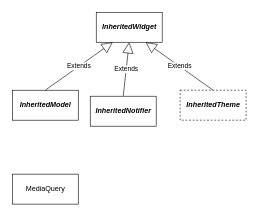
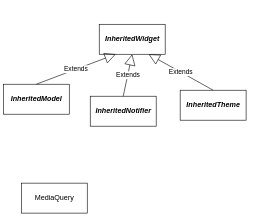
- <mxCell id="2" value="&lt;i&gt;&lt;b&gt;InheritedWidget&lt;/b&gt;&lt;/i&gt;" style="html=1;" parent="1" vertex="1"><mxGeometry x="160" y="20" width="110" height="50" as="geometry" /></mxCell>
+ <mxCell id="2" value="&lt;i&gt;&lt;b&gt;InheritedWidget&lt;/b&gt;&lt;/i&gt;" style="html=1;" parent="1" vertex="1"><mxGeometry x="165" y="40" width="110" height="50" as="geometry" /></mxCell>
- <mxCell id="3" value="&lt;i&gt;&lt;b&gt;InheritedModel&lt;/b&gt;&lt;/i&gt;" style="html=1;" vertex="1" parent="1"><mxGeometry x="20" y="150" width="110" height="50" as="geometry" /></mxCell>
+ <mxCell id="3" value="&lt;i&gt;&lt;b&gt;InheritedModel&lt;/b&gt;&lt;/i&gt;" style="html=1;" vertex="1" parent="1"><mxGeometry x="5" y="140" width="110" height="50" as="geometry" /></mxCell>
- <mxCell id="8" value="&lt;b&gt;&lt;i&gt;InheritedTheme&lt;/i&gt;&lt;/b&gt;" style="html=1;dashed=1;" vertex="1" parent="1"><mxGeometry x="300" y="150" width="110" height="50" as="geometry" /></mxCell>
+ <mxCell id="8" value="&lt;b&gt;&lt;i&gt;InheritedTheme&lt;/i&gt;&lt;/b&gt;" style="html=1;" vertex="1" parent="1"><mxGeometry x="300" y="150" width="110" height="50" as="geometry" /></mxCell>
- <mxCell id="5" value="MediaQuery" style="html=1;" vertex="1" parent="1"><mxGeometry x="20" y="290" width="110" height="50" as="geometry" /></mxCell>
+ <mxCell id="5" value="MediaQuery" style="html=1;" vertex="1" parent="1"><mxGeometry x="35" y="305" width="110" height="50" as="geometry" /></mxCell>
